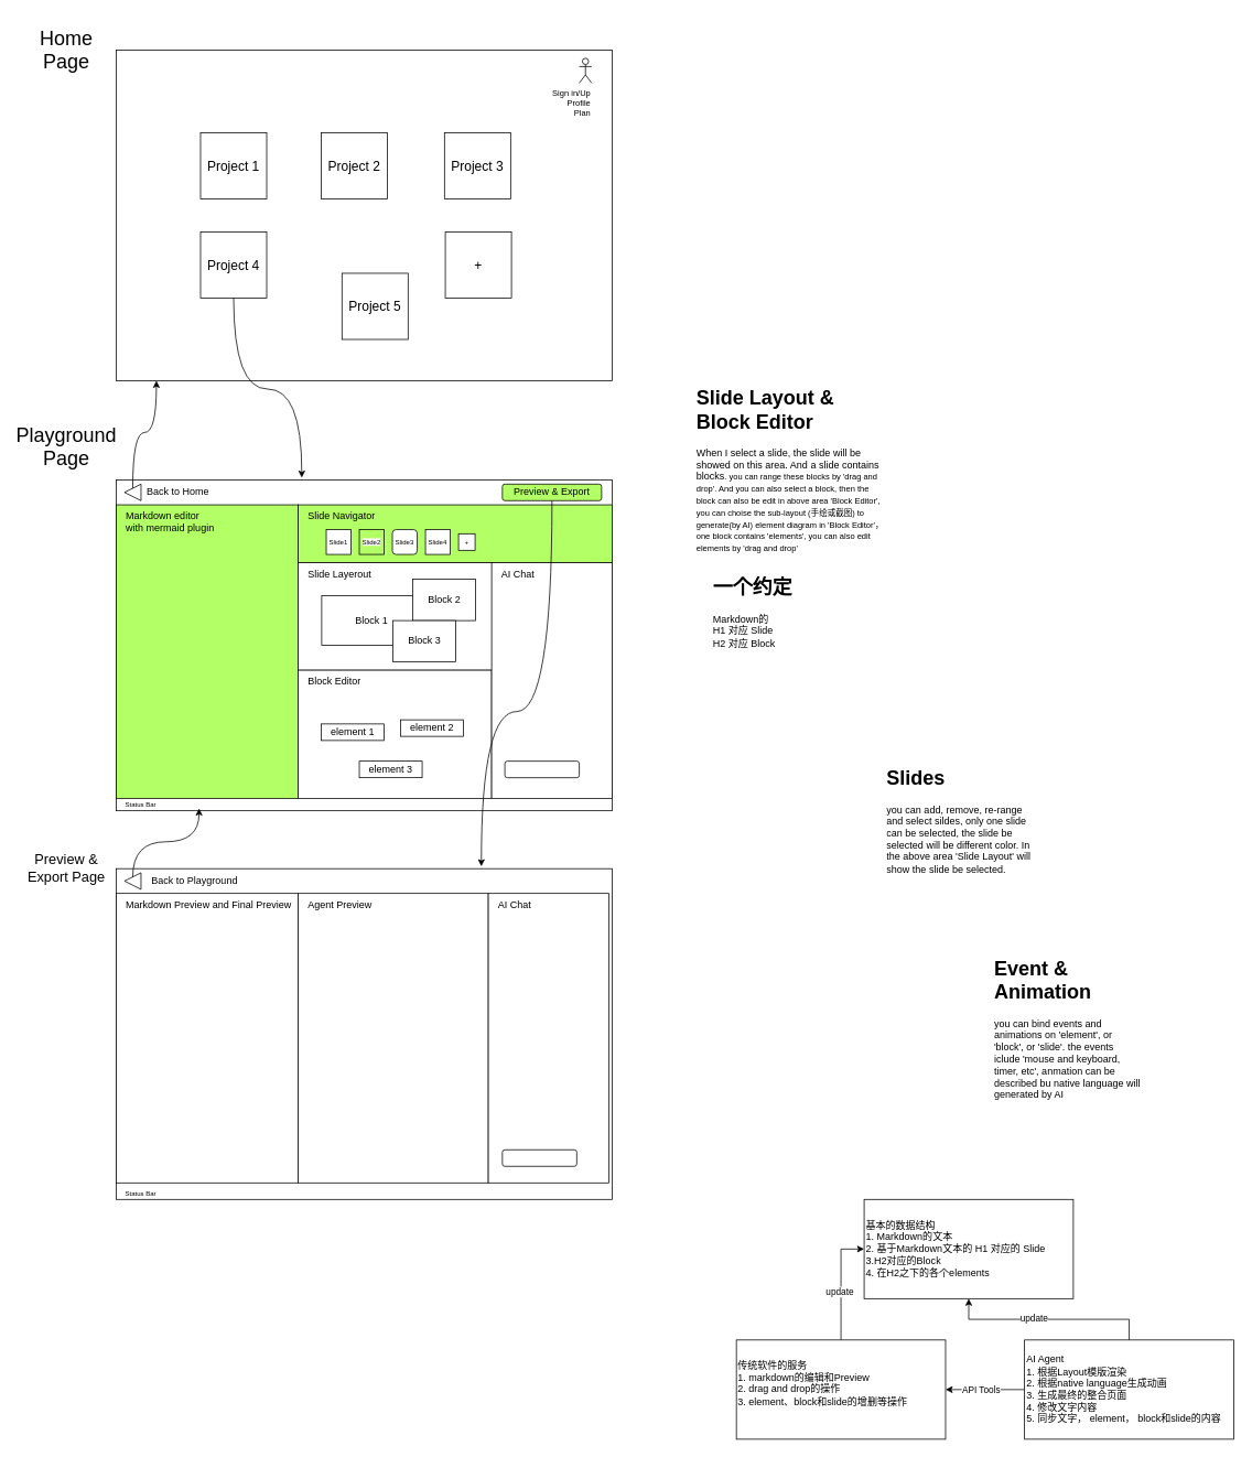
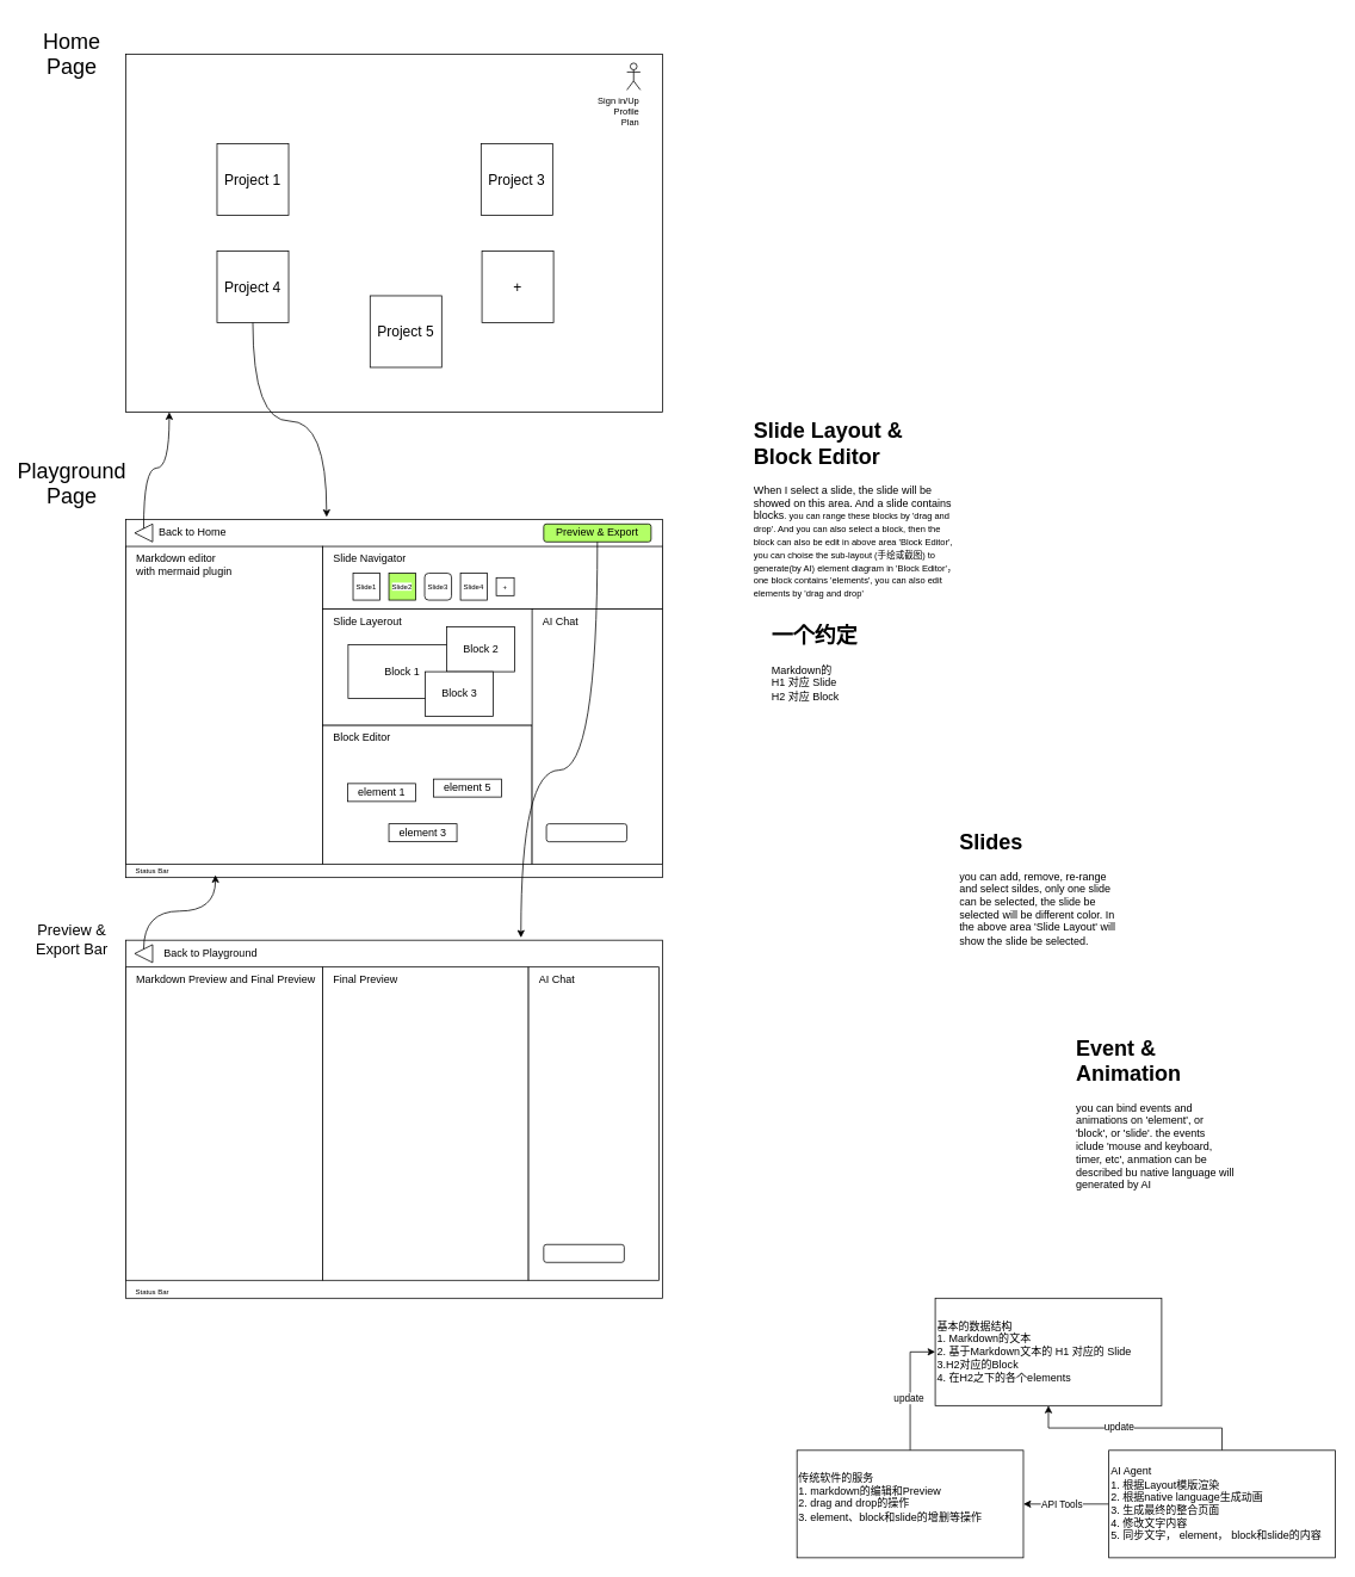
- <mxCell id="19" value="Project 2" style="whiteSpace=wrap;html=1;aspect=fixed;fontSize=16;" vertex="1" parent="1"><mxGeometry x="388" y="160" width="80" height="80" as="geometry" /></mxCell>
- <mxCell id="27" value="Slide Navigator" style="rounded=0;whiteSpace=wrap;html=1;align=left;verticalAlign=top;spacingLeft=10;fillColor=#b3ff66;" vertex="1" parent="1"><mxGeometry x="360" y="610" width="380" height="70" as="geometry" /></mxCell>
+ <mxCell id="27" value="Slide Navigator" style="rounded=0;whiteSpace=wrap;html=1;align=left;verticalAlign=top;spacingLeft=10;" vertex="1" parent="1"><mxGeometry x="360" y="610" width="380" height="70" as="geometry" /></mxCell>
- <mxCell id="26" value="Markdown&amp;nbsp;&lt;span style=&quot;background-color: transparent; color: light-dark(rgb(0, 0, 0), rgb(255, 255, 255));&quot;&gt;editor&amp;nbsp;&lt;/span&gt;&lt;div&gt;with mermaid plugin&lt;/div&gt;" style="rounded=0;whiteSpace=wrap;html=1;align=left;verticalAlign=top;spacingLeft=10;fillColor=#b3ff66;" parent="1" vertex="1"><mxGeometry x="140" y="610" width="220" height="355" as="geometry" /></mxCell>
+ <mxCell id="26" value="Markdown&amp;nbsp;&lt;span style=&quot;background-color: transparent; color: light-dark(rgb(0, 0, 0), rgb(255, 255, 255));&quot;&gt;editor&amp;nbsp;&lt;/span&gt;&lt;div&gt;with mermaid plugin&lt;/div&gt;" style="rounded=0;whiteSpace=wrap;html=1;align=left;verticalAlign=top;spacingLeft=10;" parent="1" vertex="1"><mxGeometry x="140" y="610" width="220" height="355" as="geometry" /></mxCell>
- <mxCell id="41" value="element 2" style="rounded=0;whiteSpace=wrap;html=1;" vertex="1" parent="1"><mxGeometry x="484" y="870" width="76" height="20" as="geometry" /></mxCell>
+ <mxCell id="41" value="element 5" style="rounded=0;whiteSpace=wrap;html=1;" vertex="1" parent="1"><mxGeometry x="484" y="870" width="76" height="20" as="geometry" /></mxCell>
- <mxCell id="47" value="Preview &amp;amp; Export Page" style="text;html=1;align=center;verticalAlign=middle;whiteSpace=wrap;rounded=0;fontSize=17;" vertex="1" parent="1"><mxGeometry x="20" y="1010" width="120" height="80" as="geometry" /></mxCell>
+ <mxCell id="47" value="Preview &amp;amp; Export Bar" style="text;html=1;align=center;verticalAlign=middle;whiteSpace=wrap;rounded=0;fontSize=17;" vertex="1" parent="1"><mxGeometry x="20" y="1010" width="120" height="80" as="geometry" /></mxCell>
- <mxCell id="53" value="Agent Preview" style="rounded=0;whiteSpace=wrap;html=1;align=left;verticalAlign=top;spacingLeft=10;" vertex="1" parent="1"><mxGeometry x="360" y="1080" width="230" height="350" as="geometry" /></mxCell>
+ <mxCell id="53" value="Final Preview" style="rounded=0;whiteSpace=wrap;html=1;align=left;verticalAlign=top;spacingLeft=10;" vertex="1" parent="1"><mxGeometry x="360" y="1080" width="230" height="350" as="geometry" /></mxCell>
